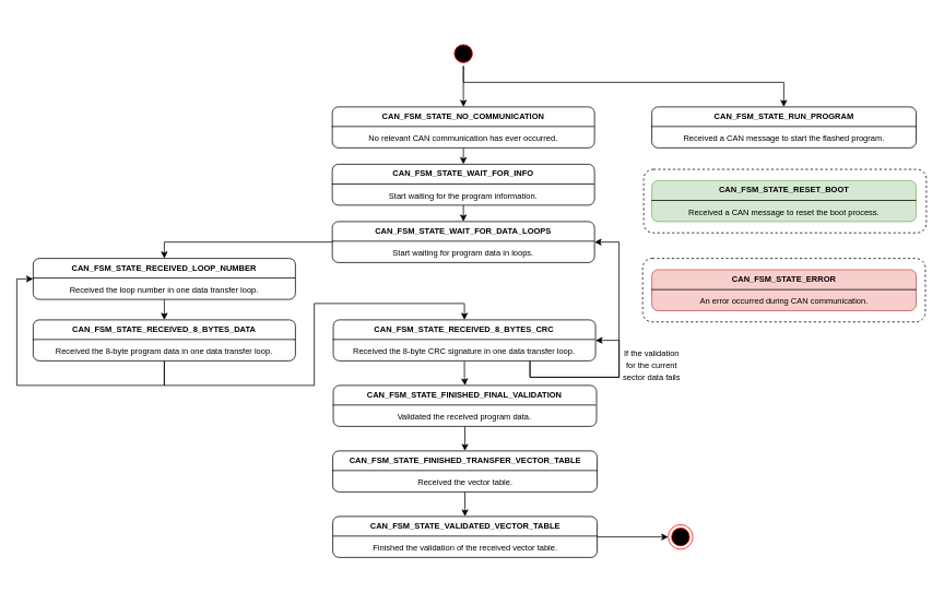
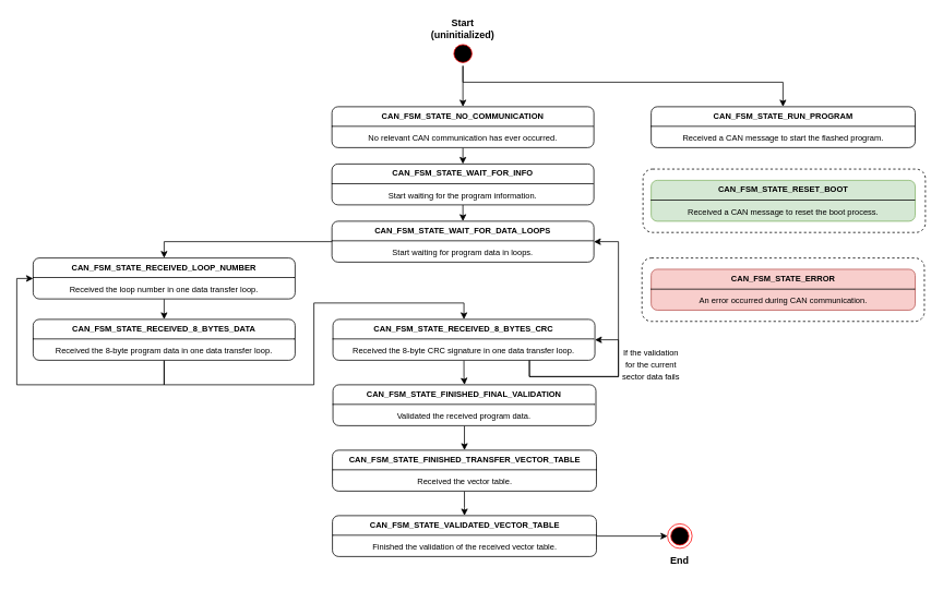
+ <mxCell id="6" value="&lt;b&gt;Start (uninitialized)&lt;/b&gt;" style="text;html=1;align=center;verticalAlign=middle;whiteSpace=wrap;rounded=0;" parent="4" vertex="1"><mxGeometry width="60" height="30" as="geometry" /></mxCell>
+ <mxCell id="34" value="&lt;b&gt;End&lt;/b&gt;" style="text;html=1;align=center;verticalAlign=middle;whiteSpace=wrap;rounded=0;" parent="33" vertex="1"><mxGeometry width="60" height="30" as="geometry" /></mxCell>
